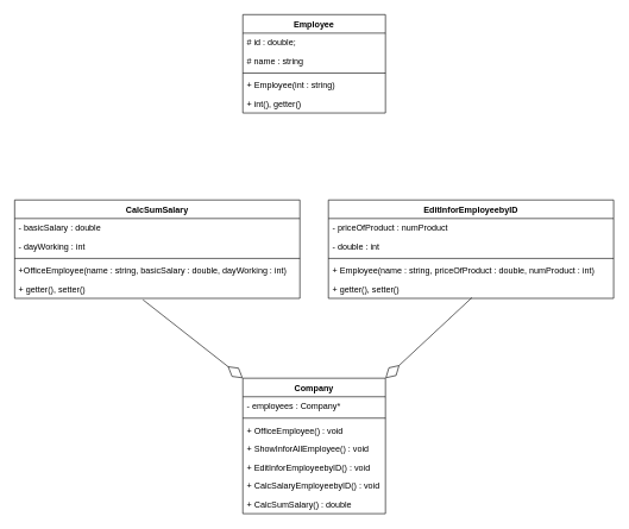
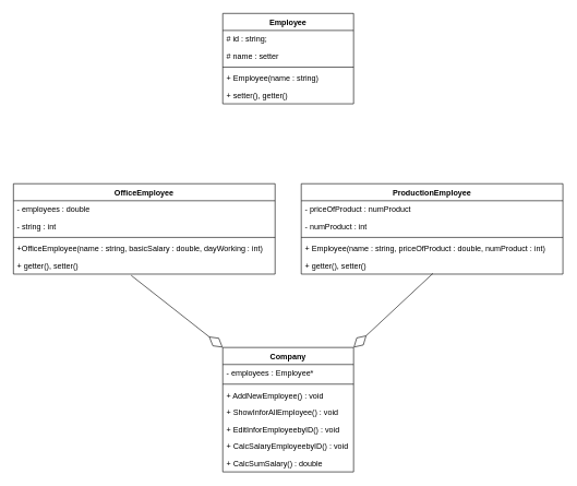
- <mxCell id="3" value="# id : double;" style="text;strokeColor=none;fillColor=none;align=left;verticalAlign=top;spacingLeft=4;spacingRight=4;overflow=hidden;rotatable=0;points=[[0,0.5],[1,0.5]];portConstraint=eastwest;" vertex="1" parent="2"><mxGeometry y="26" width="200" height="26" as="geometry" /></mxCell>
+ <mxCell id="3" value="# id : string;" style="text;strokeColor=none;fillColor=none;align=left;verticalAlign=top;spacingLeft=4;spacingRight=4;overflow=hidden;rotatable=0;points=[[0,0.5],[1,0.5]];portConstraint=eastwest;" vertex="1" parent="2"><mxGeometry y="26" width="200" height="26" as="geometry" /></mxCell>
- <mxCell id="4" value="# name : string" style="text;strokeColor=none;fillColor=none;align=left;verticalAlign=top;spacingLeft=4;spacingRight=4;overflow=hidden;rotatable=0;points=[[0,0.5],[1,0.5]];portConstraint=eastwest;" vertex="1" parent="2"><mxGeometry y="52" width="200" height="26" as="geometry" /></mxCell>
+ <mxCell id="4" value="# name : setter" style="text;strokeColor=none;fillColor=none;align=left;verticalAlign=top;spacingLeft=4;spacingRight=4;overflow=hidden;rotatable=0;points=[[0,0.5],[1,0.5]];portConstraint=eastwest;" vertex="1" parent="2"><mxGeometry y="52" width="200" height="26" as="geometry" /></mxCell>
- <mxCell id="6" value="+ Employee(int : string)" style="text;strokeColor=none;fillColor=none;align=left;verticalAlign=top;spacingLeft=4;spacingRight=4;overflow=hidden;rotatable=0;points=[[0,0.5],[1,0.5]];portConstraint=eastwest;" vertex="1" parent="2"><mxGeometry y="86" width="200" height="26" as="geometry" /></mxCell>
+ <mxCell id="6" value="+ Employee(name : string)" style="text;strokeColor=none;fillColor=none;align=left;verticalAlign=top;spacingLeft=4;spacingRight=4;overflow=hidden;rotatable=0;points=[[0,0.5],[1,0.5]];portConstraint=eastwest;" vertex="1" parent="2"><mxGeometry y="86" width="200" height="26" as="geometry" /></mxCell>
- <mxCell id="7" value="+ int(), getter()" style="text;strokeColor=none;fillColor=none;align=left;verticalAlign=top;spacingLeft=4;spacingRight=4;overflow=hidden;rotatable=0;points=[[0,0.5],[1,0.5]];portConstraint=eastwest;" vertex="1" parent="2"><mxGeometry y="112" width="200" height="26" as="geometry" /></mxCell>
+ <mxCell id="7" value="+ setter(), getter()" style="text;strokeColor=none;fillColor=none;align=left;verticalAlign=top;spacingLeft=4;spacingRight=4;overflow=hidden;rotatable=0;points=[[0,0.5],[1,0.5]];portConstraint=eastwest;" vertex="1" parent="2"><mxGeometry y="112" width="200" height="26" as="geometry" /></mxCell>
- <mxCell id="8" value="CalcSumSalary" style="swimlane;fontStyle=1;align=center;verticalAlign=top;childLayout=stackLayout;horizontal=1;startSize=26;horizontalStack=0;resizeParent=1;resizeParentMax=0;resizeLast=0;collapsible=1;marginBottom=0;" vertex="1" parent="1"><mxGeometry y="280" width="400" height="138" as="geometry" x="20" /></mxCell>
+ <mxCell id="8" value="OfficeEmployee" style="swimlane;fontStyle=1;align=center;verticalAlign=top;childLayout=stackLayout;horizontal=1;startSize=26;horizontalStack=0;resizeParent=1;resizeParentMax=0;resizeLast=0;collapsible=1;marginBottom=0;" vertex="1" parent="1"><mxGeometry y="280" width="400" height="138" as="geometry" x="20" /></mxCell>
- <mxCell id="14" value="EditInforEmployeebyID" style="swimlane;fontStyle=1;align=center;verticalAlign=top;childLayout=stackLayout;horizontal=1;startSize=26;horizontalStack=0;resizeParent=1;resizeParentMax=0;resizeLast=0;collapsible=1;marginBottom=0;" vertex="1" parent="1"><mxGeometry x="460" y="280" width="400" height="138" as="geometry" /></mxCell>
+ <mxCell id="14" value="ProductionEmployee" style="swimlane;fontStyle=1;align=center;verticalAlign=top;childLayout=stackLayout;horizontal=1;startSize=26;horizontalStack=0;resizeParent=1;resizeParentMax=0;resizeLast=0;collapsible=1;marginBottom=0;" vertex="1" parent="1"><mxGeometry x="460" y="280" width="400" height="138" as="geometry" /></mxCell>
- <mxCell id="9" value="- basicSalary : double" style="text;strokeColor=none;fillColor=none;align=left;verticalAlign=top;spacingLeft=4;spacingRight=4;overflow=hidden;rotatable=0;points=[[0,0.5],[1,0.5]];portConstraint=eastwest;" vertex="1" parent="8"><mxGeometry y="26" width="400" height="26" as="geometry" /></mxCell>
+ <mxCell id="9" value="- employees : double" style="text;strokeColor=none;fillColor=none;align=left;verticalAlign=top;spacingLeft=4;spacingRight=4;overflow=hidden;rotatable=0;points=[[0,0.5],[1,0.5]];portConstraint=eastwest;" vertex="1" parent="8"><mxGeometry y="26" width="400" height="26" as="geometry" /></mxCell>
- <mxCell id="10" value="- dayWorking : int" style="text;strokeColor=none;fillColor=none;align=left;verticalAlign=top;spacingLeft=4;spacingRight=4;overflow=hidden;rotatable=0;points=[[0,0.5],[1,0.5]];portConstraint=eastwest;" vertex="1" parent="8"><mxGeometry y="52" width="400" height="26" as="geometry" /></mxCell>
+ <mxCell id="10" value="- string : int" style="text;strokeColor=none;fillColor=none;align=left;verticalAlign=top;spacingLeft=4;spacingRight=4;overflow=hidden;rotatable=0;points=[[0,0.5],[1,0.5]];portConstraint=eastwest;" vertex="1" parent="8"><mxGeometry y="52" width="400" height="26" as="geometry" /></mxCell>
- <mxCell id="16" value="- double : int" style="text;strokeColor=none;fillColor=none;align=left;verticalAlign=top;spacingLeft=4;spacingRight=4;overflow=hidden;rotatable=0;points=[[0,0.5],[1,0.5]];portConstraint=eastwest;" vertex="1" parent="14"><mxGeometry y="52" width="400" height="26" as="geometry" /></mxCell>
+ <mxCell id="16" value="- numProduct : int" style="text;strokeColor=none;fillColor=none;align=left;verticalAlign=top;spacingLeft=4;spacingRight=4;overflow=hidden;rotatable=0;points=[[0,0.5],[1,0.5]];portConstraint=eastwest;" vertex="1" parent="14"><mxGeometry y="52" width="400" height="26" as="geometry" /></mxCell>
- <mxCell id="21" value="- employees : Company*" style="text;strokeColor=none;fillColor=none;align=left;verticalAlign=top;spacingLeft=4;spacingRight=4;overflow=hidden;rotatable=0;points=[[0,0.5],[1,0.5]];portConstraint=eastwest;" vertex="1" parent="20"><mxGeometry y="26" width="200" height="26" as="geometry" /></mxCell>
+ <mxCell id="21" value="- employees : Employee*" style="text;strokeColor=none;fillColor=none;align=left;verticalAlign=top;spacingLeft=4;spacingRight=4;overflow=hidden;rotatable=0;points=[[0,0.5],[1,0.5]];portConstraint=eastwest;" vertex="1" parent="20"><mxGeometry y="26" width="200" height="26" as="geometry" /></mxCell>
- <mxCell id="23" value="+ OfficeEmployee() : void" style="text;strokeColor=none;fillColor=none;align=left;verticalAlign=top;spacingLeft=4;spacingRight=4;overflow=hidden;rotatable=0;points=[[0,0.5],[1,0.5]];portConstraint=eastwest;" vertex="1" parent="20"><mxGeometry y="60" width="200" height="26" as="geometry" /></mxCell>
+ <mxCell id="23" value="+ AddNewEmployee() : void" style="text;strokeColor=none;fillColor=none;align=left;verticalAlign=top;spacingLeft=4;spacingRight=4;overflow=hidden;rotatable=0;points=[[0,0.5],[1,0.5]];portConstraint=eastwest;" vertex="1" parent="20"><mxGeometry y="60" width="200" height="26" as="geometry" /></mxCell>
